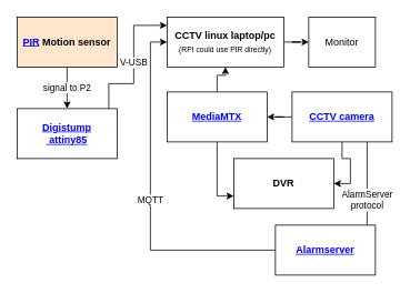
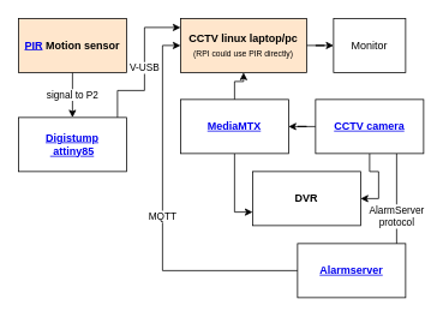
- <mxCell id="7" value="CCTV linux laptop/pc&lt;br&gt;&lt;font style=&quot;font-size: 9px; font-weight: normal;&quot;&gt;(RPI could use PIR directly)&lt;/font&gt;" style="rounded=0;whiteSpace=wrap;html=1;fontStyle=1" vertex="1" parent="1"><mxGeometry x="200" y="20" width="140" height="60" as="geometry" /></mxCell>
+ <mxCell id="7" value="CCTV linux laptop/pc&lt;br&gt;&lt;font style=&quot;font-size: 9px; font-weight: normal;&quot;&gt;(RPI could use PIR directly)&lt;/font&gt;" style="rounded=0;whiteSpace=wrap;html=1;fontStyle=1;fillColor=#ffe6cc;" vertex="1" parent="1"><mxGeometry x="200" y="20" width="140" height="60" as="geometry" /></mxCell>
